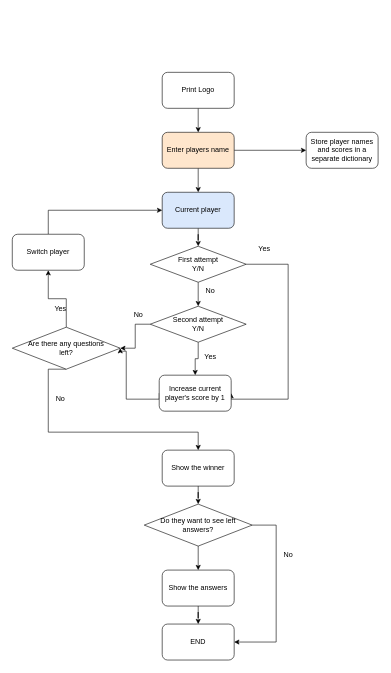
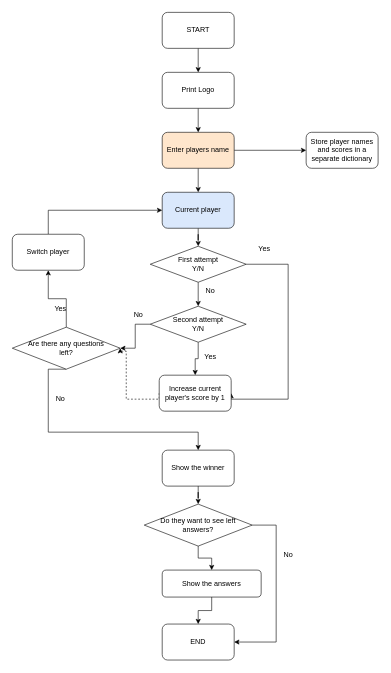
+ <mxCell id="3" value="START" style="rounded=1;whiteSpace=wrap;html=1;" vertex="1" parent="1"><mxGeometry x="270" y="20" width="120" height="60" as="geometry" /></mxCell>
+ <mxCell id="2" value="" style="edgeStyle=orthogonalEdgeStyle;rounded=0;orthogonalLoop=1;jettySize=auto;html=1;" edge="1" parent="1" source="3" target="5"><mxGeometry relative="1" as="geometry" /></mxCell>
- <mxCell id="18" style="edgeStyle=orthogonalEdgeStyle;rounded=0;orthogonalLoop=1;jettySize=auto;html=1;exitX=0;exitY=0.5;exitDx=0;exitDy=0;entryX=1;entryY=0.5;entryDx=0;entryDy=0;" edge="1" parent="1" source="19" target="27"><mxGeometry relative="1" as="geometry"><Array as="points"><mxPoint x="210" y="665" /><mxPoint x="210" y="585" /></Array></mxGeometry></mxCell>
+ <mxCell id="18" style="edgeStyle=orthogonalEdgeStyle;rounded=0;orthogonalLoop=1;jettySize=auto;html=1;exitX=0;exitY=0.5;exitDx=0;exitDy=0;entryX=1;entryY=0.5;entryDx=0;entryDy=0;dashed=1;" edge="1" parent="1" source="19" target="27"><mxGeometry relative="1" as="geometry"><Array as="points"><mxPoint x="210" y="665" /><mxPoint x="210" y="585" /></Array></mxGeometry></mxCell>
- <mxCell id="36" value="Show the answers" style="rounded=1;whiteSpace=wrap;html=1;" vertex="1" parent="1"><mxGeometry x="270" y="950" width="120" height="60" as="geometry" /></mxCell>
+ <mxCell id="36" value="Show the answers" style="rounded=1;whiteSpace=wrap;html=1;" vertex="1" parent="1"><mxGeometry x="270" y="950" width="165" height="45" as="geometry" /></mxCell>
